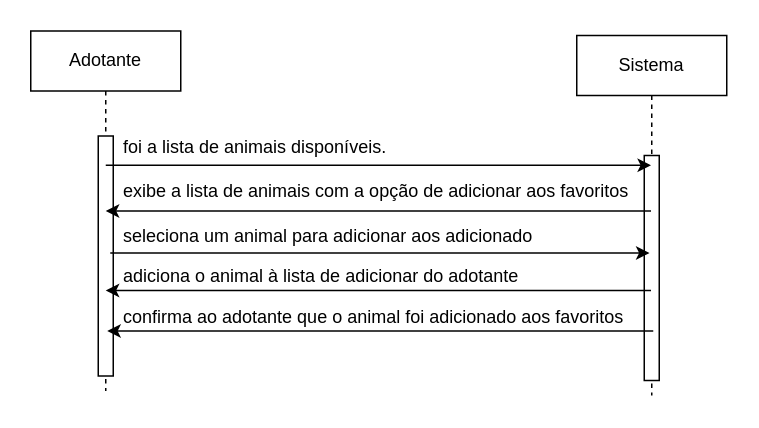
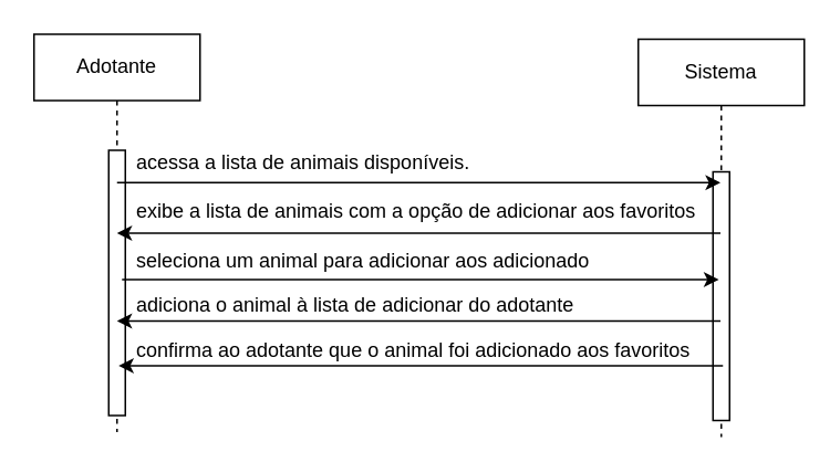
- <mxCell id="10" value="&lt;div&gt;foi a lista de animais disponíveis.&lt;/div&gt;&lt;div&gt;&lt;br&gt;&lt;/div&gt;" style="text;whiteSpace=wrap;html=1;" parent="1" vertex="1"><mxGeometry x="80" y="84" width="210" height="40" as="geometry" /></mxCell>
+ <mxCell id="10" value="&lt;div&gt;acessa a lista de animais disponíveis.&lt;/div&gt;&lt;div&gt;&lt;br&gt;&lt;/div&gt;" style="text;whiteSpace=wrap;html=1;" parent="1" vertex="1"><mxGeometry x="80" y="84" width="210" height="40" as="geometry" /></mxCell>
